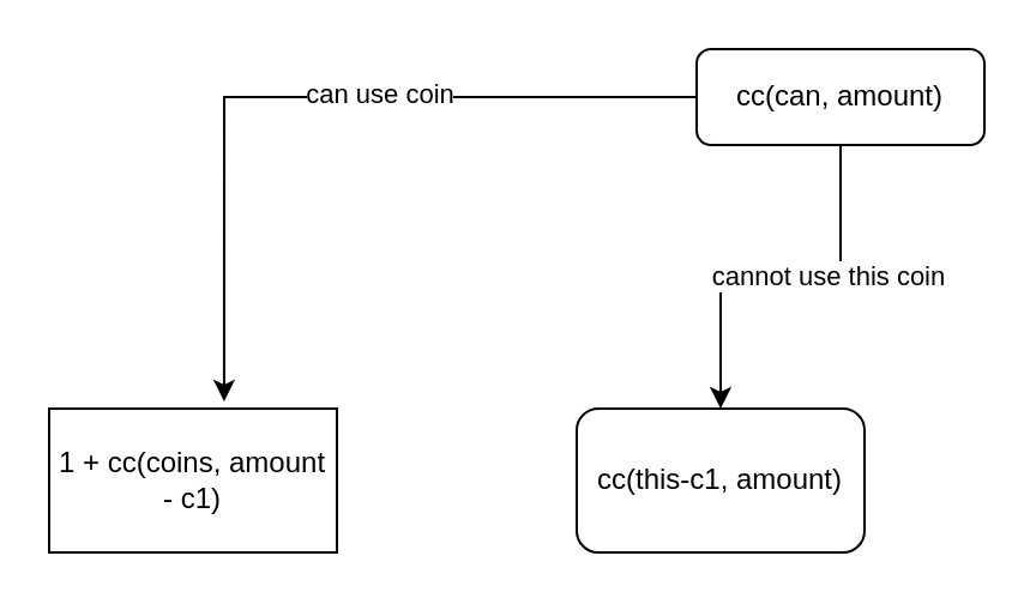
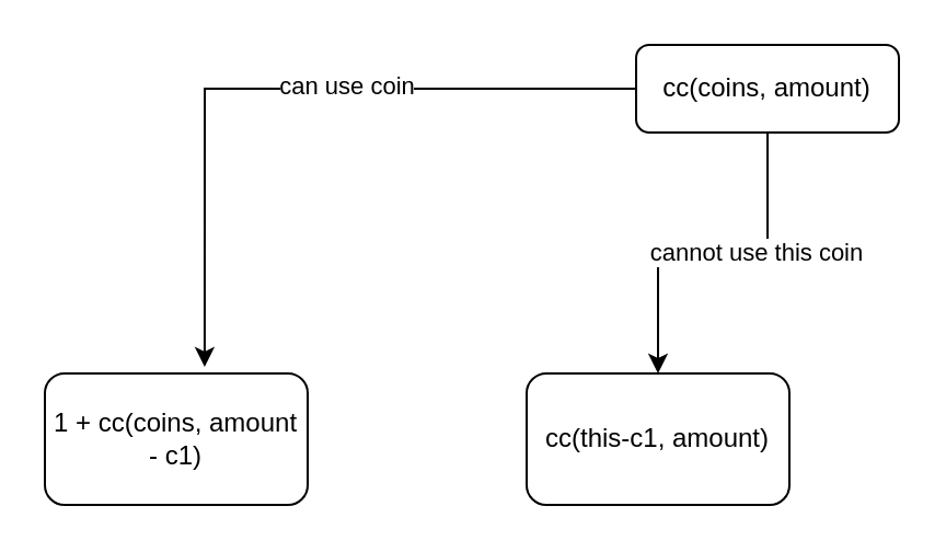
- <mxCell id="4" value="cc(can, amount)" style="rounded=1;whiteSpace=wrap;html=1;" vertex="1" parent="1"><mxGeometry x="290" y="20" width="120" height="40" as="geometry" /></mxCell>
+ <mxCell id="4" value="cc(coins, amount)" style="rounded=1;whiteSpace=wrap;html=1;" vertex="1" parent="1"><mxGeometry x="290" y="20" width="120" height="40" as="geometry" /></mxCell>
- <mxCell id="5" value="1 + cc(coins, amount - c1)" style="whiteSpace=wrap;html=1;rounded=0;" vertex="1" parent="1"><mxGeometry x="20" y="170" width="120" height="60" as="geometry" /></mxCell>
+ <mxCell id="5" value="1 + cc(coins, amount - c1)" style="rounded=1;whiteSpace=wrap;html=1;" vertex="1" parent="1"><mxGeometry x="20" y="170" width="120" height="60" as="geometry" /></mxCell>
